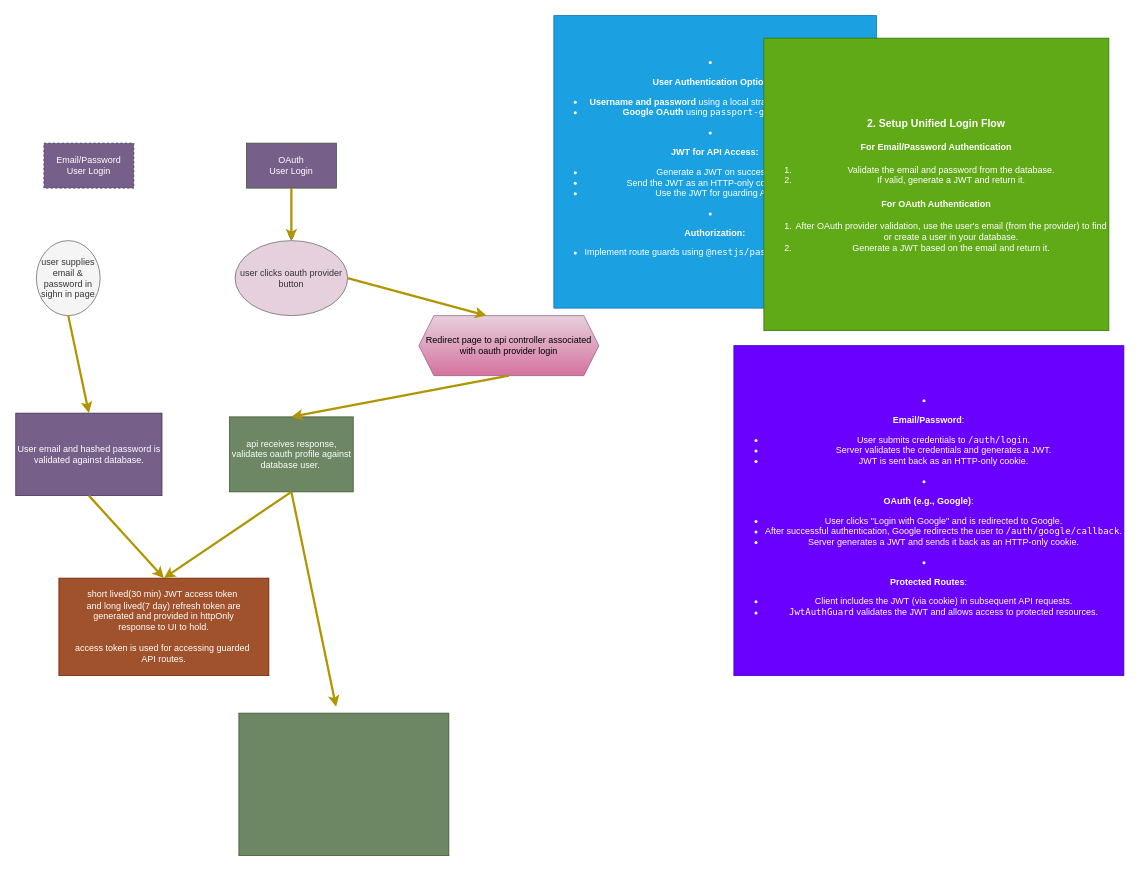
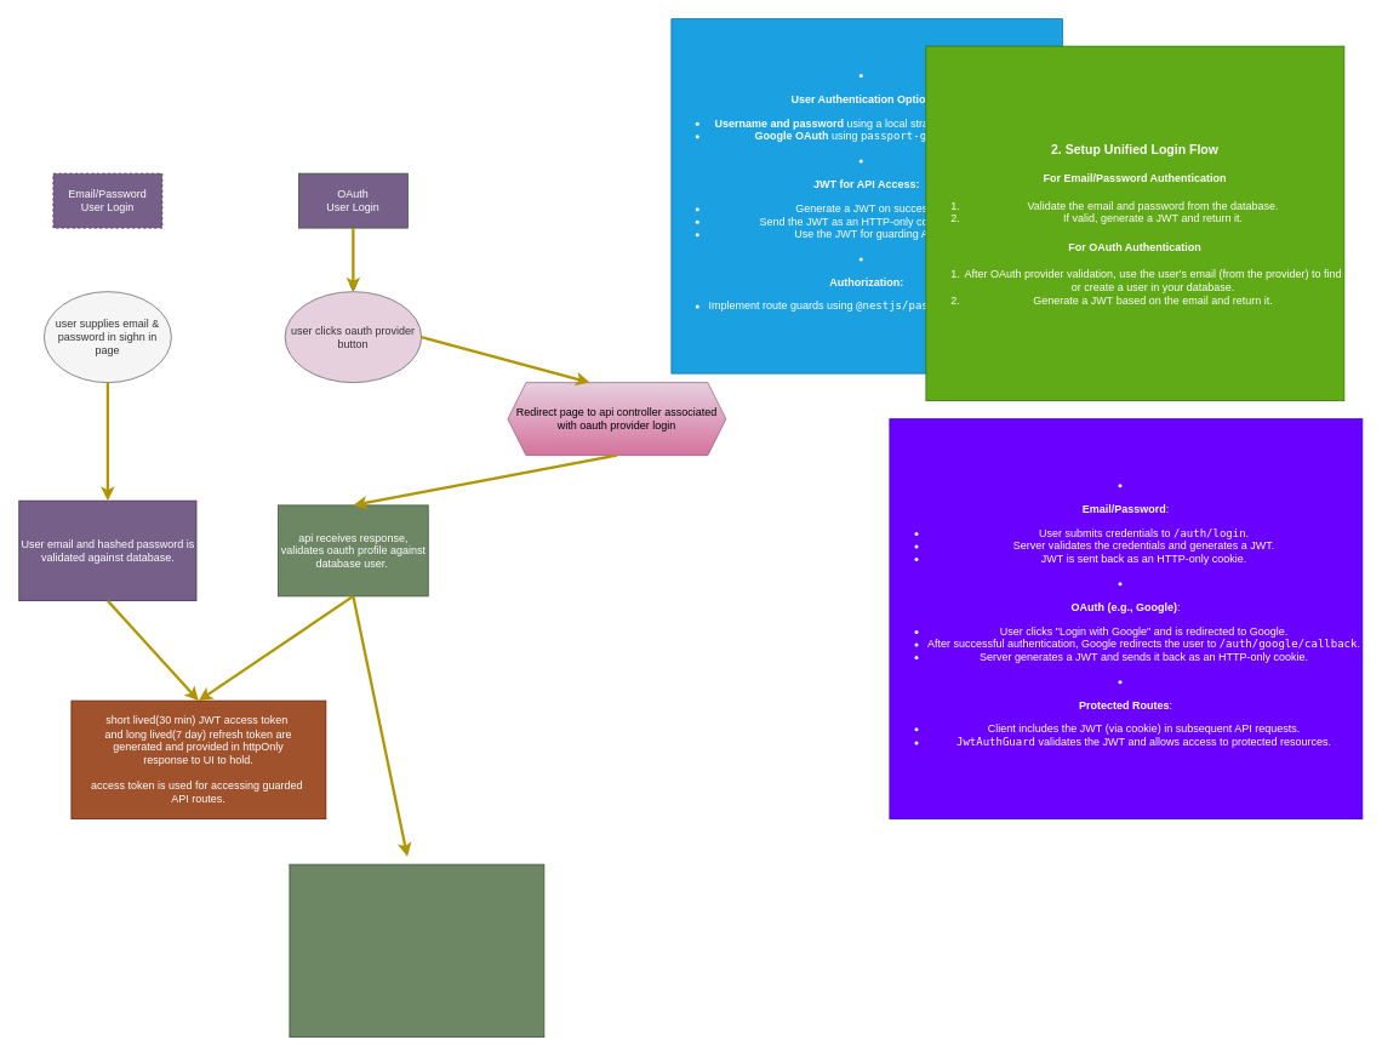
- <mxCell id="5" value="user supplies email &amp;amp; password in sighn in page" style="ellipse;whiteSpace=wrap;html=1;fillColor=#f5f5f5;strokeColor=#666666;fontColor=#333333;" parent="1" vertex="1"><mxGeometry x="48" y="320" width="85" height="100" as="geometry" /></mxCell>
+ <mxCell id="5" value="user supplies email &amp;amp; password in sighn in page" style="ellipse;whiteSpace=wrap;html=1;fillColor=#f5f5f5;strokeColor=#666666;fontColor=#333333;" parent="1" vertex="1"><mxGeometry x="48" y="320" width="140" height="100" as="geometry" /></mxCell>
